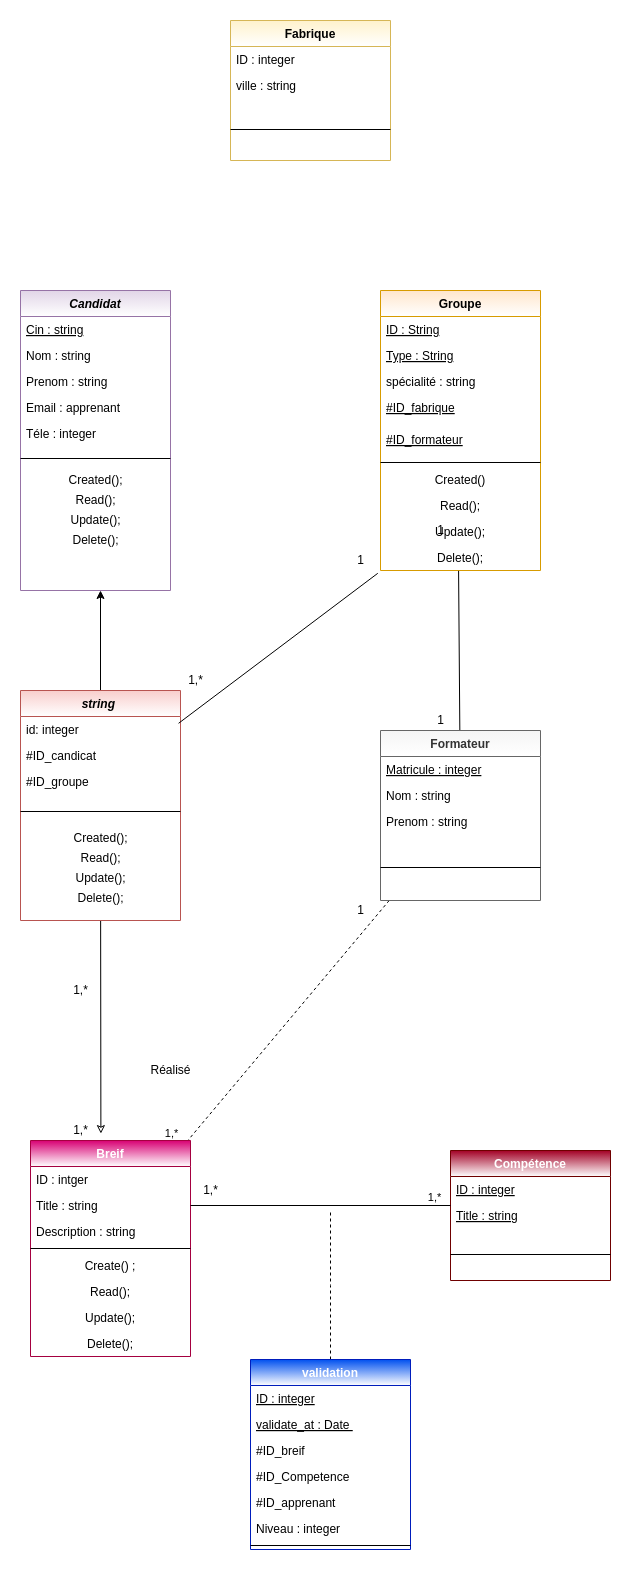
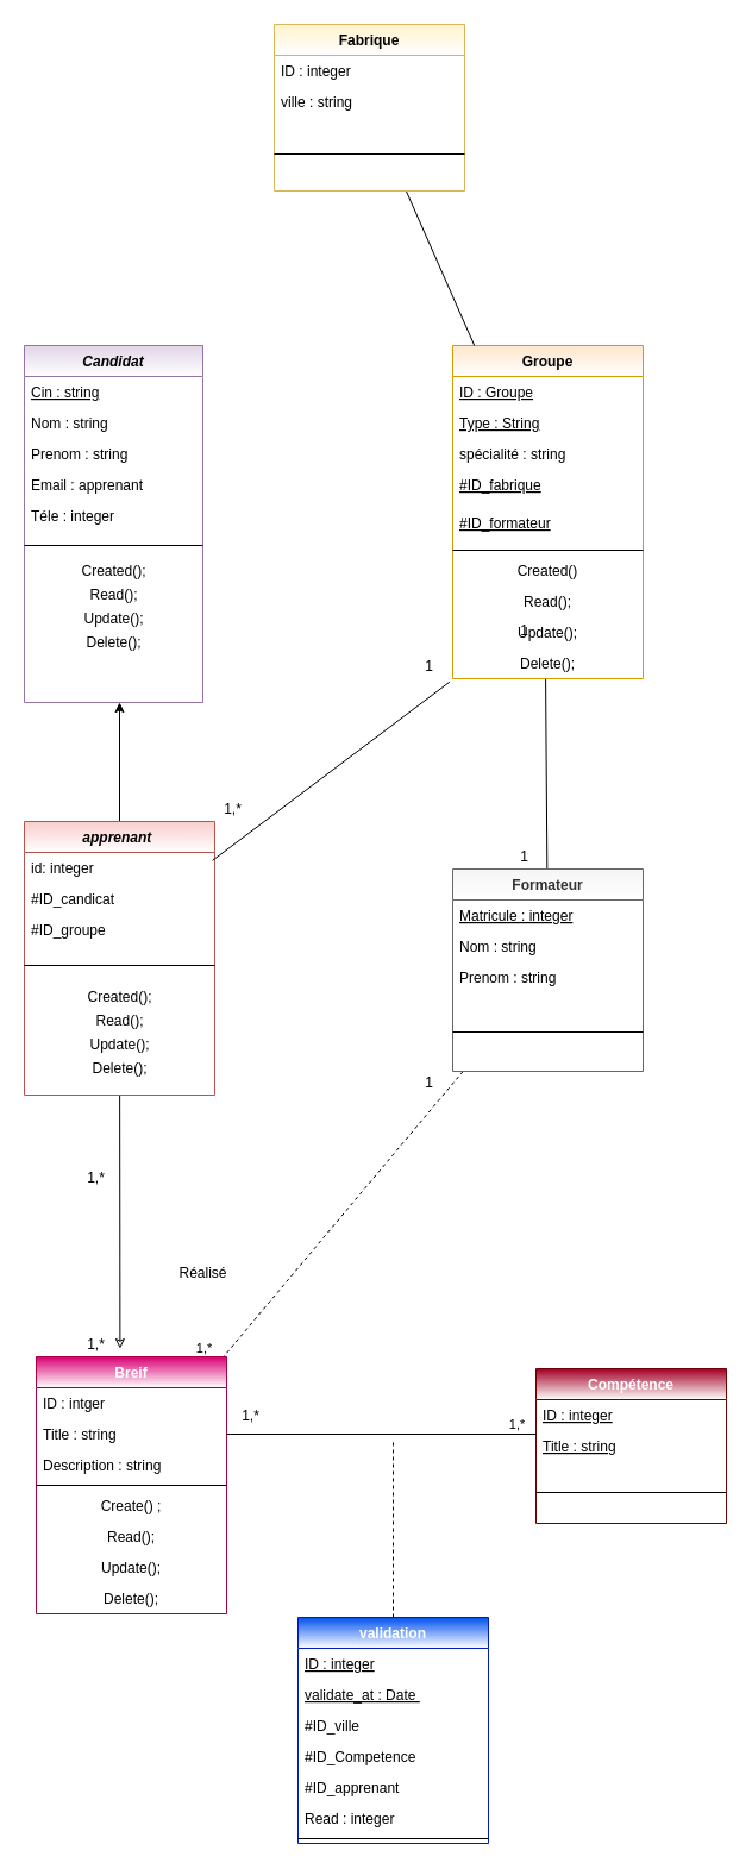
+ <mxCell id="68" style="edgeStyle=none;rounded=0;orthogonalLoop=1;jettySize=auto;html=1;endArrow=none;endFill=0;" parent="1" source="69" target="24" edge="1"><mxGeometry relative="1" as="geometry" /></mxCell>
- <mxCell id="25" value="ID : String" style="text;strokeColor=none;fillColor=none;align=left;verticalAlign=top;spacingLeft=4;spacingRight=4;overflow=hidden;rotatable=0;points=[[0,0.5],[1,0.5]];portConstraint=eastwest;fontStyle=4" parent="24" vertex="1"><mxGeometry y="26" width="160" height="26" as="geometry" /></mxCell>
+ <mxCell id="25" value="ID : Groupe" style="text;strokeColor=none;fillColor=none;align=left;verticalAlign=top;spacingLeft=4;spacingRight=4;overflow=hidden;rotatable=0;points=[[0,0.5],[1,0.5]];portConstraint=eastwest;fontStyle=4" parent="24" vertex="1"><mxGeometry y="26" width="160" height="26" as="geometry" /></mxCell>
- <mxCell id="15" value="string " style="swimlane;fontStyle=3;align=center;verticalAlign=top;childLayout=stackLayout;horizontal=1;startSize=26;horizontalStack=0;resizeParent=1;resizeLast=0;collapsible=1;marginBottom=0;rounded=0;shadow=0;strokeWidth=1;fillColor=#f8cecc;strokeColor=#b85450;gradientColor=#ffffff;swimlaneFillColor=default;" parent="1" vertex="1"><mxGeometry x="20" y="690" width="160" height="230" as="geometry"><mxRectangle x="230" y="140" width="160" height="26" as="alternateBounds" /></mxGeometry></mxCell>
+ <mxCell id="15" value="apprenant " style="swimlane;fontStyle=3;align=center;verticalAlign=top;childLayout=stackLayout;horizontal=1;startSize=26;horizontalStack=0;resizeParent=1;resizeLast=0;collapsible=1;marginBottom=0;rounded=0;shadow=0;strokeWidth=1;fillColor=#f8cecc;strokeColor=#b85450;gradientColor=#ffffff;swimlaneFillColor=default;" parent="1" vertex="1"><mxGeometry x="20" y="690" width="160" height="230" as="geometry"><mxRectangle x="230" y="140" width="160" height="26" as="alternateBounds" /></mxGeometry></mxCell>
- <mxCell id="77" value="#ID_breif&#10;" style="text;strokeColor=none;fillColor=none;align=left;verticalAlign=top;spacingLeft=4;spacingRight=4;overflow=hidden;rotatable=0;points=[[0,0.5],[1,0.5]];portConstraint=eastwest;" vertex="1" parent="74"><mxGeometry y="78" width="160" height="26" as="geometry" /></mxCell>
+ <mxCell id="77" value="#ID_ville&#10;" style="text;strokeColor=none;fillColor=none;align=left;verticalAlign=top;spacingLeft=4;spacingRight=4;overflow=hidden;rotatable=0;points=[[0,0.5],[1,0.5]];portConstraint=eastwest;" vertex="1" parent="74"><mxGeometry y="78" width="160" height="26" as="geometry" /></mxCell>
- <mxCell id="80" value="Niveau : integer" style="text;strokeColor=none;fillColor=none;align=left;verticalAlign=top;spacingLeft=4;spacingRight=4;overflow=hidden;rotatable=0;points=[[0,0.5],[1,0.5]];portConstraint=eastwest;" vertex="1" parent="74"><mxGeometry y="156" width="160" height="26" as="geometry" /></mxCell>
+ <mxCell id="80" value="Read : integer" style="text;strokeColor=none;fillColor=none;align=left;verticalAlign=top;spacingLeft=4;spacingRight=4;overflow=hidden;rotatable=0;points=[[0,0.5],[1,0.5]];portConstraint=eastwest;" vertex="1" parent="74"><mxGeometry y="156" width="160" height="26" as="geometry" /></mxCell>
